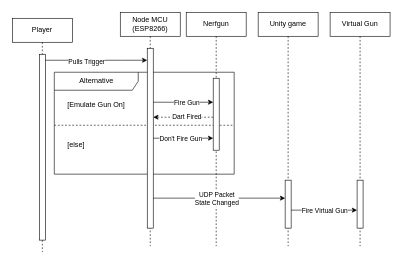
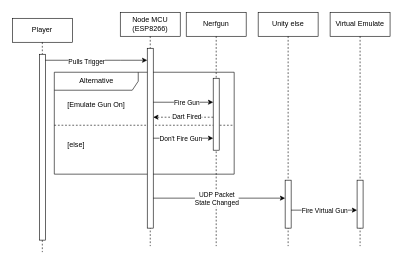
- <mxCell id="7" value="Unity game" style="shape=umlLifeline;perimeter=lifelinePerimeter;whiteSpace=wrap;html=1;container=1;collapsible=0;recursiveResize=0;outlineConnect=0;" vertex="1" parent="1"><mxGeometry x="430" y="20" width="100" height="390" as="geometry" /></mxCell>
+ <mxCell id="7" value="Unity else" style="shape=umlLifeline;perimeter=lifelinePerimeter;whiteSpace=wrap;html=1;container=1;collapsible=0;recursiveResize=0;outlineConnect=0;" vertex="1" parent="1"><mxGeometry x="430" y="20" width="100" height="390" as="geometry" /></mxCell>
- <mxCell id="9" value="Virtual Gun" style="shape=umlLifeline;perimeter=lifelinePerimeter;whiteSpace=wrap;html=1;container=1;collapsible=0;recursiveResize=0;outlineConnect=0;" vertex="1" parent="1"><mxGeometry x="550" y="20" width="100" height="390" as="geometry" /></mxCell>
+ <mxCell id="9" value="Virtual Emulate" style="shape=umlLifeline;perimeter=lifelinePerimeter;whiteSpace=wrap;html=1;container=1;collapsible=0;recursiveResize=0;outlineConnect=0;" vertex="1" parent="1"><mxGeometry x="550" y="20" width="100" height="390" as="geometry" /></mxCell>
